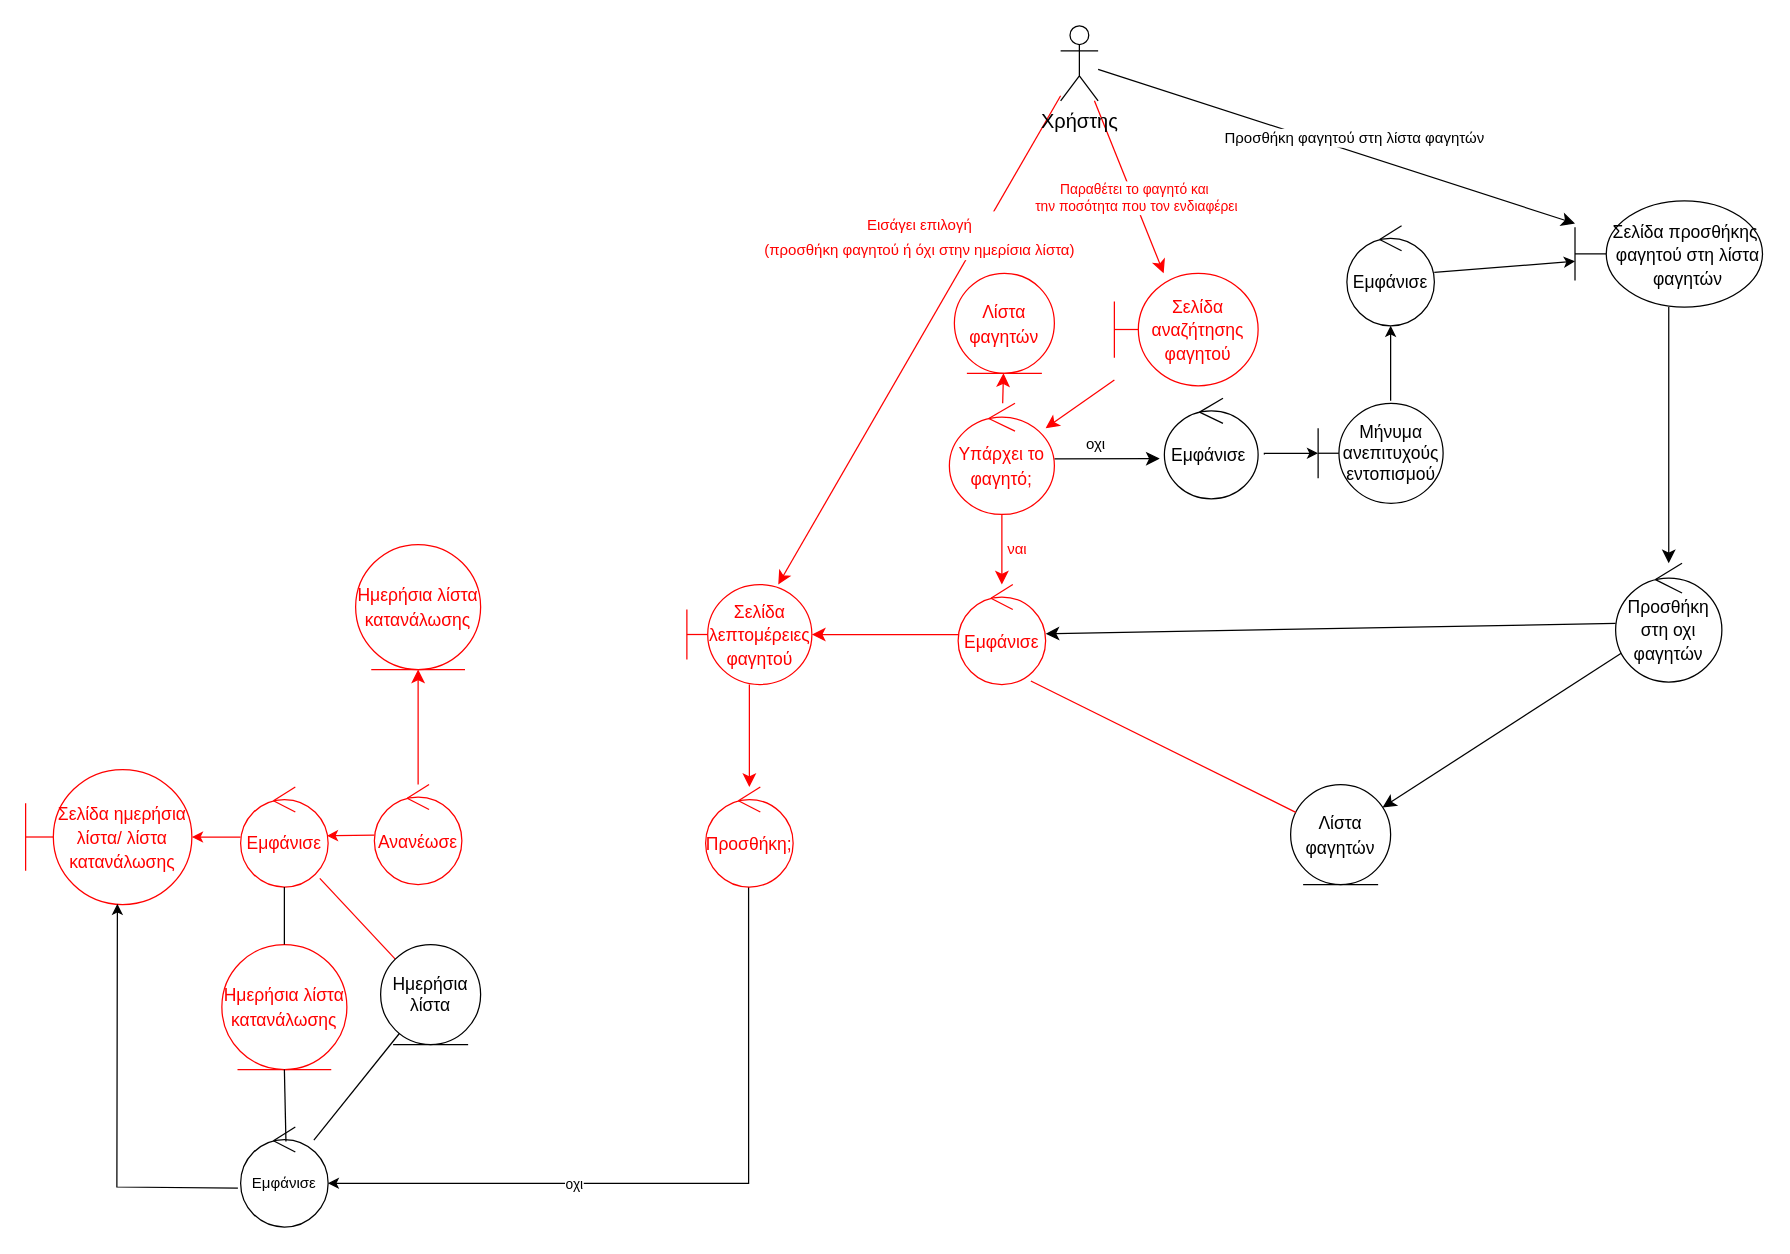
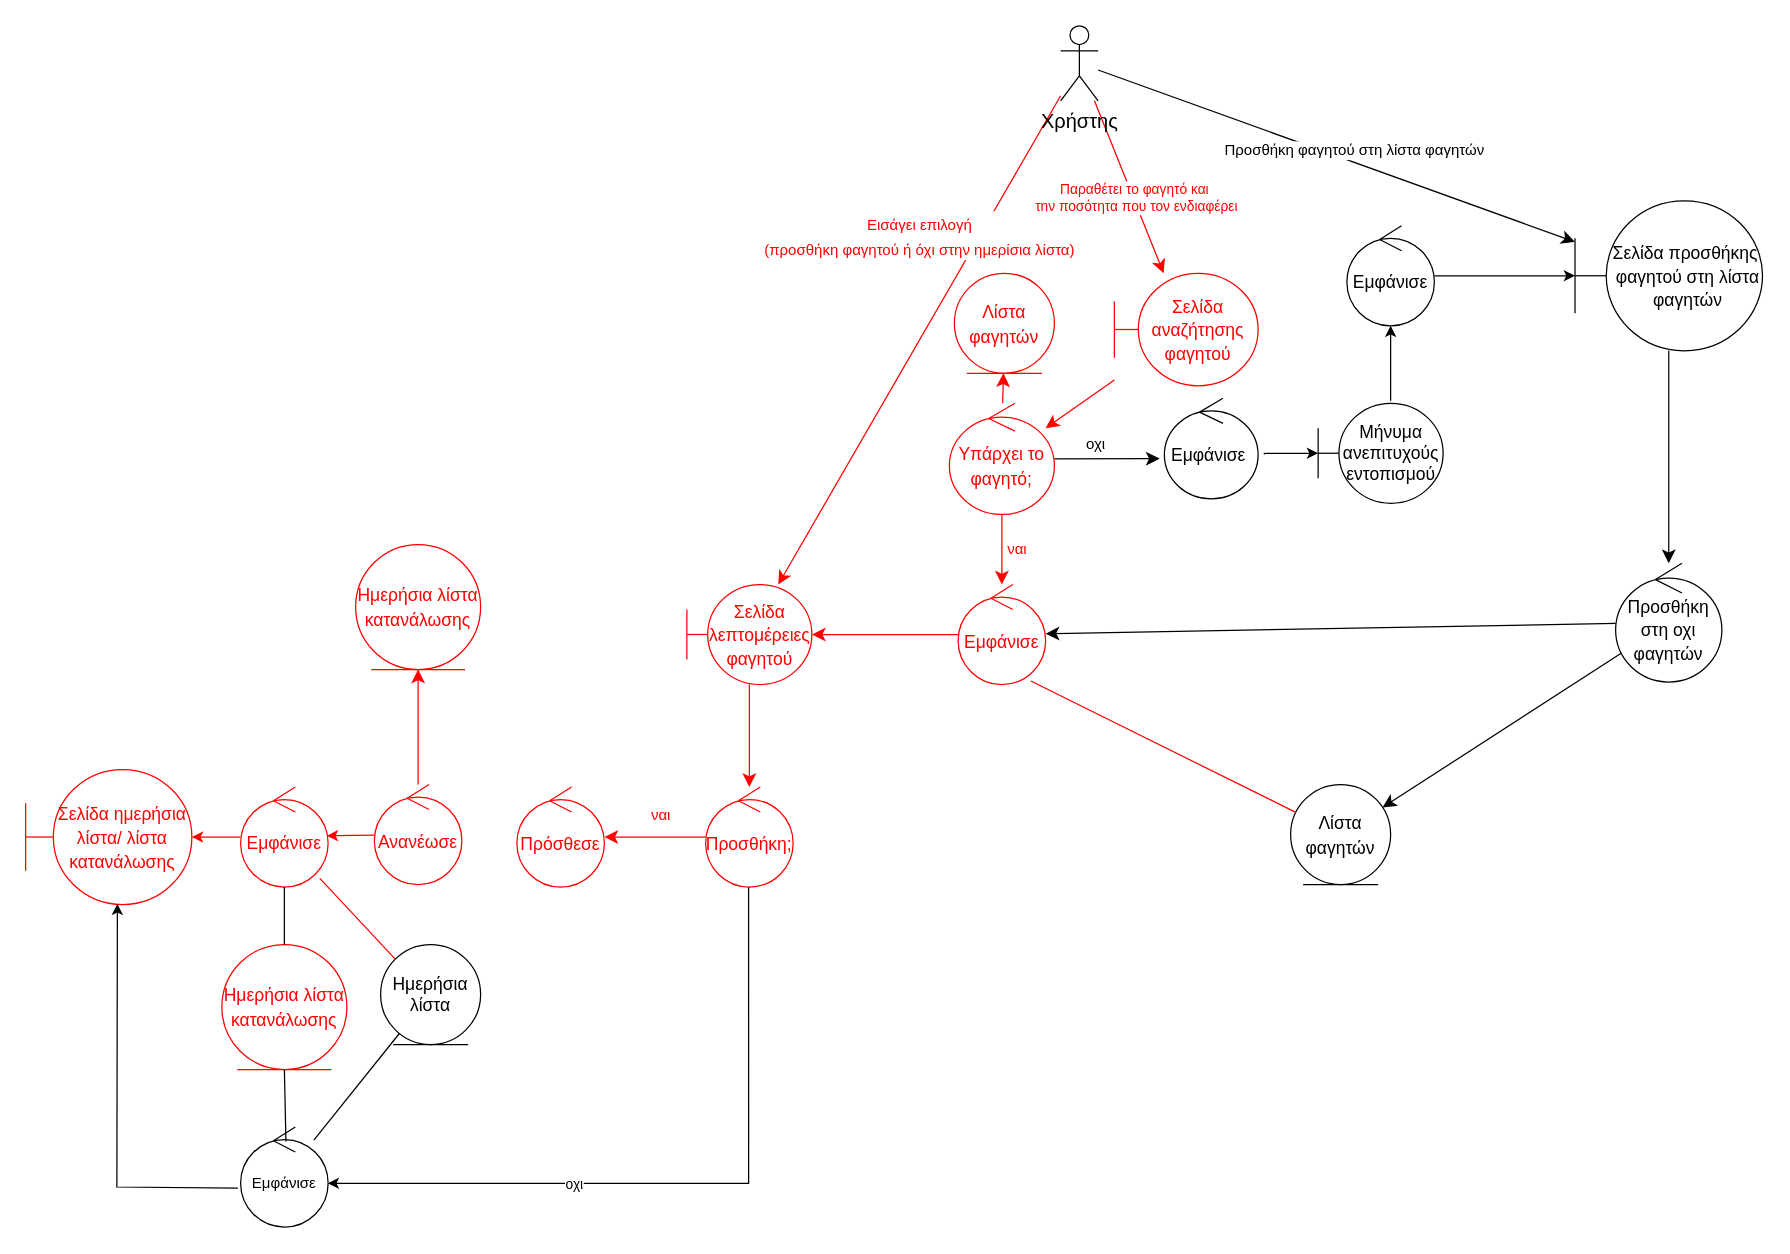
- <mxCell id="29" value="&lt;font style=&quot;font-size: 14px;&quot;&gt;Σελίδα προσθήκης&amp;nbsp; φαγητού στη λίστα φαγητών&lt;/font&gt;" style="shape=umlBoundary;fontSize=16;html=1;whiteSpace=wrap;horizontal=1;labelBackgroundColor=none;labelBorderColor=none;spacingTop=0;spacing=0;spacingRight=0;spacingLeft=5;" parent="1" vertex="1"><mxGeometry x="1259.5" y="160" width="150" height="85" as="geometry" /></mxCell>
+ <mxCell id="29" value="&lt;font style=&quot;font-size: 14px;&quot;&gt;Σελίδα προσθήκης&amp;nbsp; φαγητού στη λίστα φαγητών&lt;/font&gt;" style="shape=umlBoundary;fontSize=16;html=1;whiteSpace=wrap;horizontal=1;labelBackgroundColor=none;labelBorderColor=none;spacingTop=0;spacing=0;spacingRight=0;spacingLeft=5;" parent="1" vertex="1"><mxGeometry x="1259.5" y="160" width="150" height="120" as="geometry" /></mxCell>
+ <mxCell id="24" value="&lt;font color=&quot;#ff0000&quot; style=&quot;font-size: 14px;&quot;&gt;Πρόσθεσε&lt;/font&gt;" style="ellipse;shape=umlControl;whiteSpace=wrap;html=1;fontSize=16;strokeColor=#FF0000;" parent="1" vertex="1"><mxGeometry x="413" y="629" width="70" height="80" as="geometry" /></mxCell>
+ <mxCell id="20" value="&lt;font color=&quot;#ff0000&quot;&gt;ναι&lt;/font&gt;" style="edgeStyle=none;curved=1;rounded=0;orthogonalLoop=1;jettySize=auto;html=1;fontSize=12;startSize=8;endSize=8;strokeColor=#FF0000;" parent="1" source="23" target="24" edge="1"><mxGeometry x="-0.102" y="-17" relative="1" as="geometry"><mxPoint as="offset" /></mxGeometry></mxCell>
